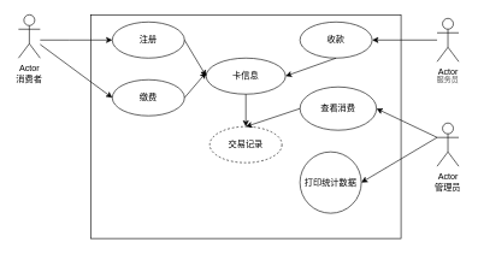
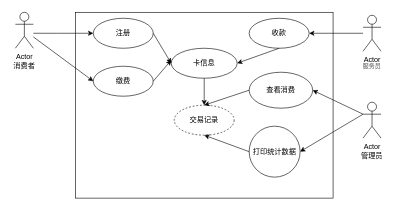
+ <mxCell id="25" value="" style="endArrow=classic;html=1;entryX=0.5;entryY=1;entryDx=0;entryDy=0;exitX=0;exitY=0.5;exitDx=0;exitDy=0;" edge="1" parent="1" source="16" target="20"><mxGeometry width="50" height="50" relative="1" as="geometry"><mxPoint x="425" y="160" as="sourcePoint" /><mxPoint x="350" y="185" as="targetPoint" /></mxGeometry></mxCell>
